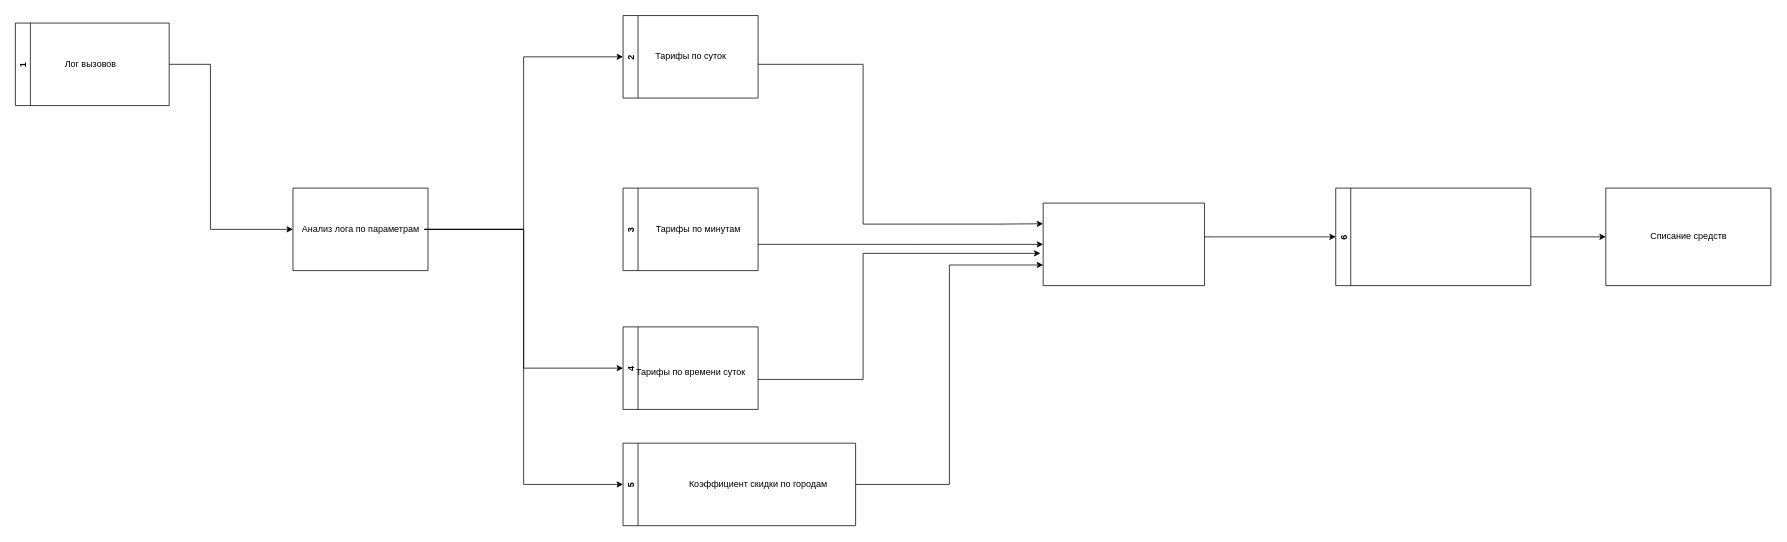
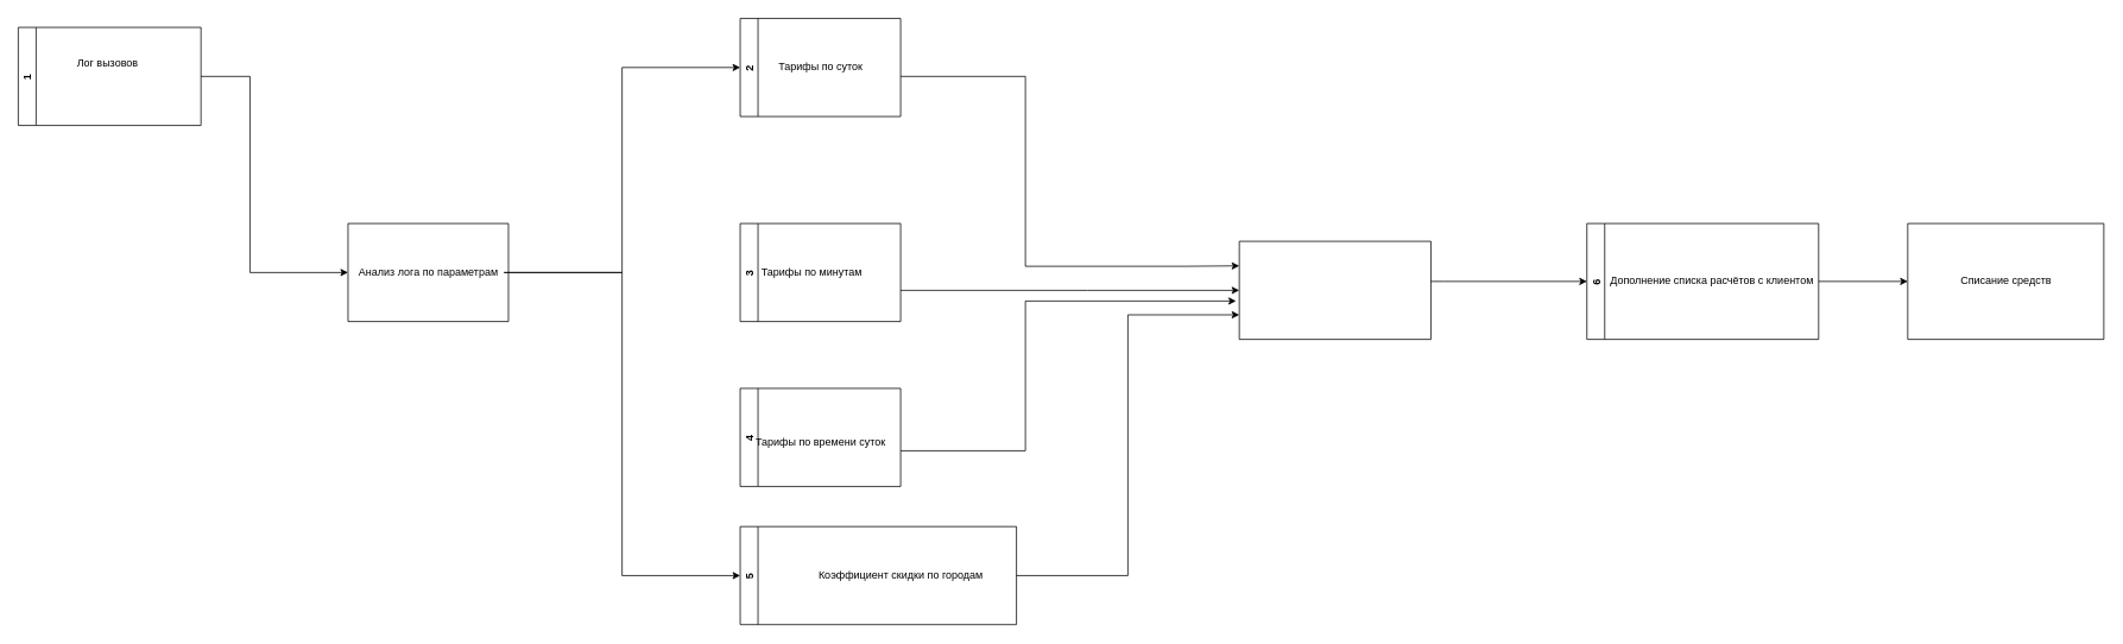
- <mxCell id="4" value="Лог вызовов" style="text;html=1;align=center;verticalAlign=middle;resizable=0;points=[];autosize=1;strokeColor=none;fillColor=none;" vertex="1" parent="3"><mxGeometry x="60" y="45" width="80" height="20" as="geometry" /></mxCell>
+ <mxCell id="4" value="Лог вызовов" style="text;html=1;align=center;verticalAlign=middle;resizable=0;points=[];autosize=1;strokeColor=none;fillColor=none;" vertex="1" parent="3"><mxGeometry x="60" y="30" width="80" height="20" as="geometry" /></mxCell>
- <mxCell id="12" value="Тарифы по минутам" style="text;html=1;align=center;verticalAlign=middle;resizable=0;points=[];autosize=1;strokeColor=none;fillColor=none;" vertex="1" parent="11"><mxGeometry x="35" y="45" width="130" height="20" as="geometry" /></mxCell>
+ <mxCell id="12" value="Тарифы по минутам" style="text;html=1;align=center;verticalAlign=middle;resizable=0;points=[];autosize=1;strokeColor=none;fillColor=none;" vertex="1" parent="11"><mxGeometry x="15" y="45" width="130" height="20" as="geometry" /></mxCell>
+ <mxCell id="18" value="Дополнение списка расчётов с клиентом" style="text;html=1;align=center;verticalAlign=middle;resizable=0;points=[];autosize=1;strokeColor=none;fillColor=none;" vertex="1" parent="17"><mxGeometry x="20" y="55" width="240" height="20" as="geometry" /></mxCell>
- <mxCell id="27" style="edgeStyle=orthogonalEdgeStyle;rounded=0;orthogonalLoop=1;jettySize=auto;html=1;entryX=0;entryY=0.5;entryDx=0;entryDy=0;" edge="1" parent="1" source="6" target="14"><mxGeometry relative="1" as="geometry" /></mxCell>
